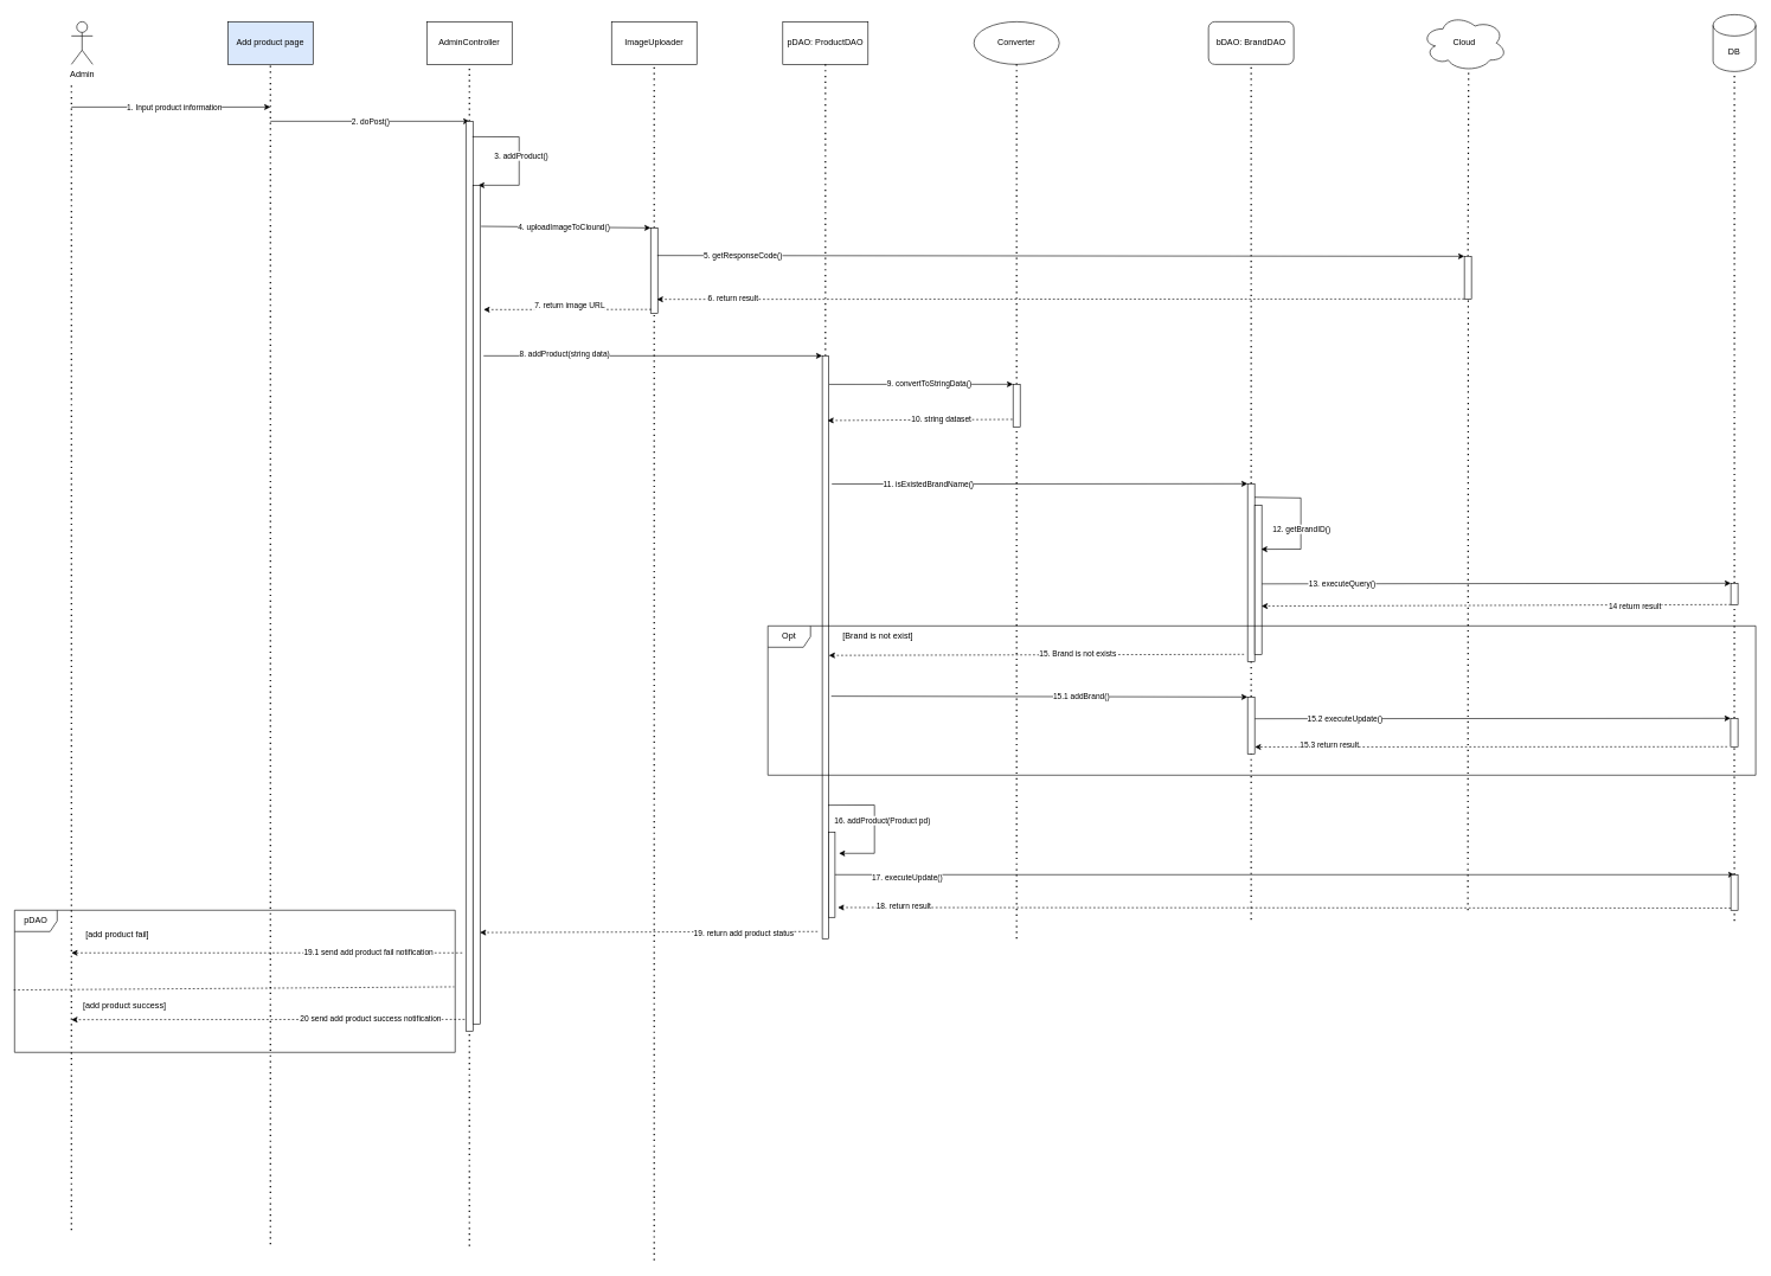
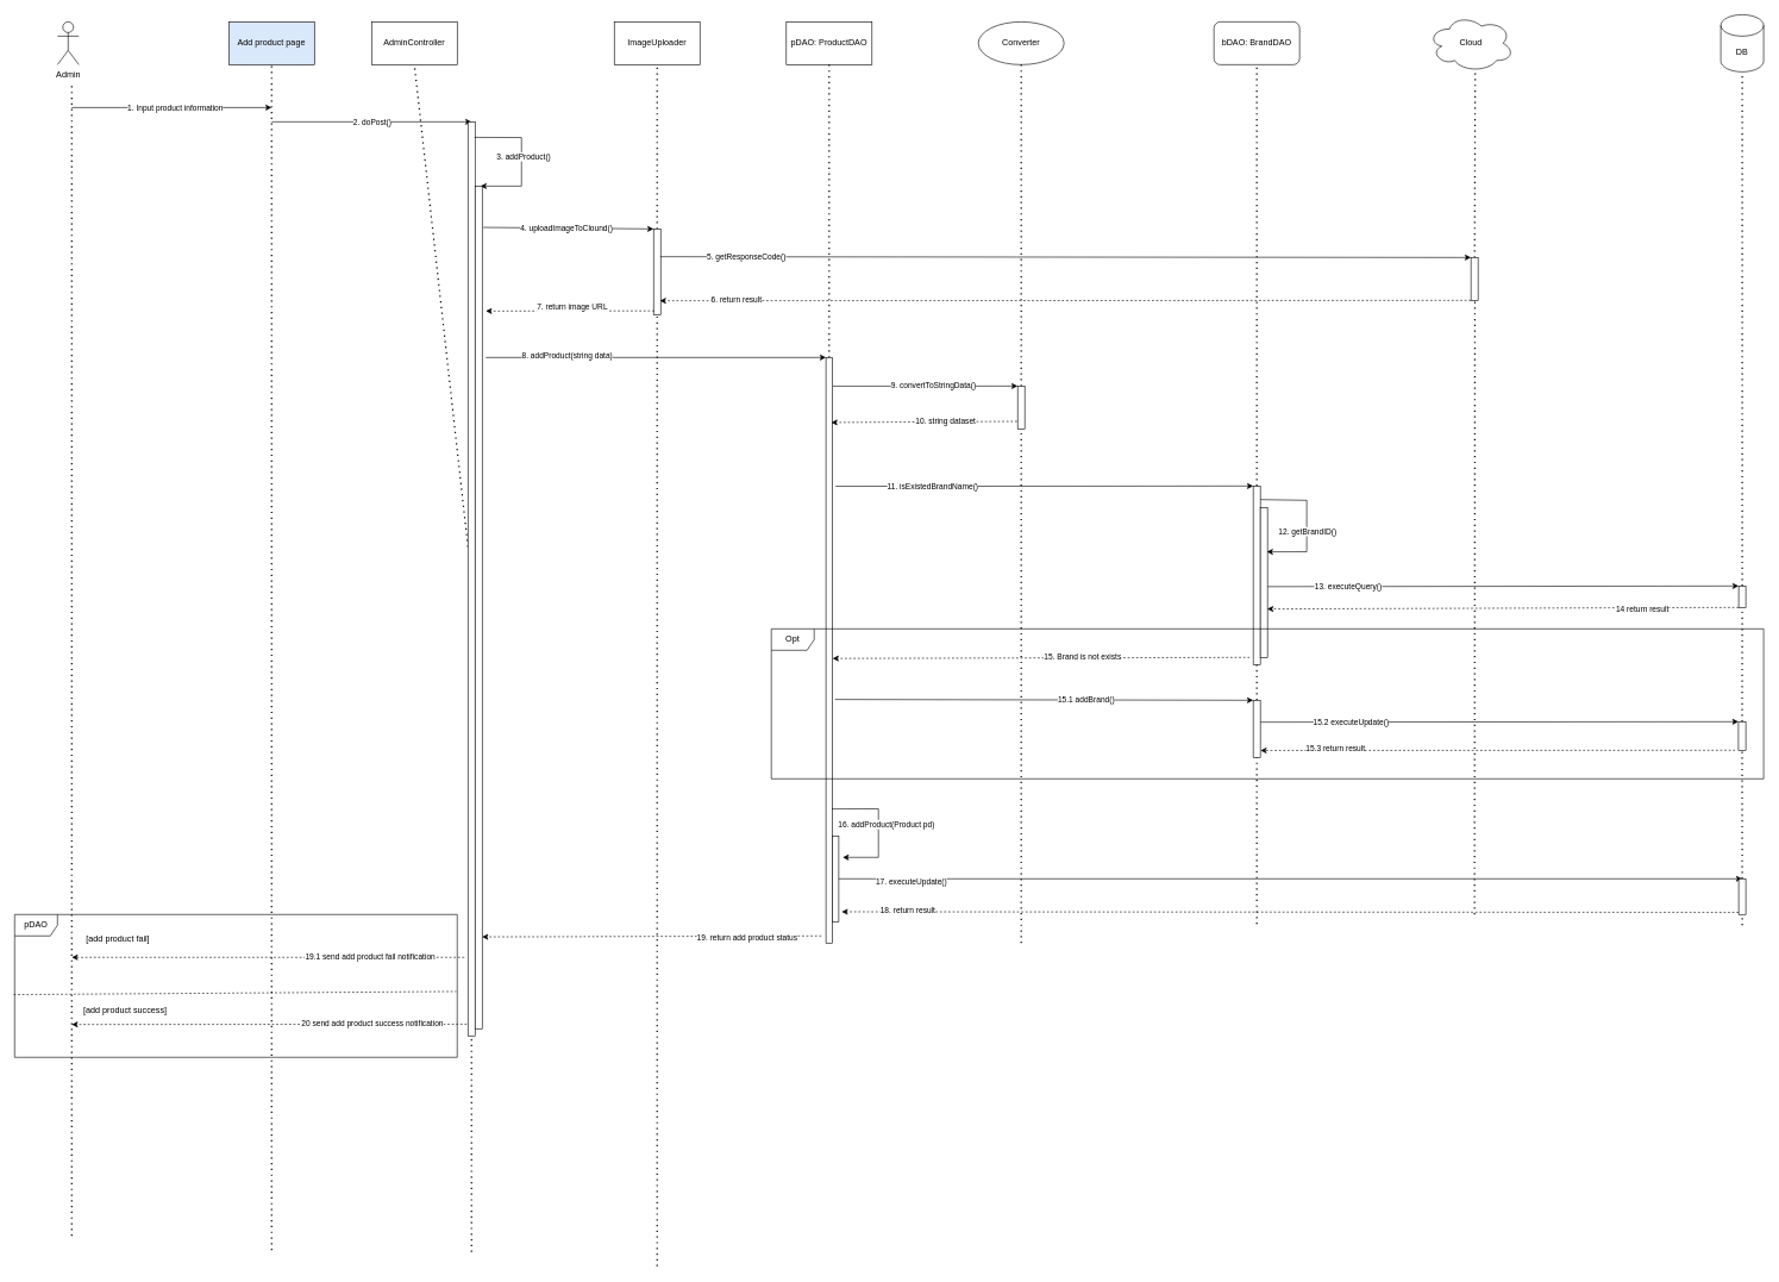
- <mxCell id="2" value="Admin" style="shape=umlActor;verticalLabelPosition=bottom;verticalAlign=top;html=1;outlineConnect=0;" vertex="1" parent="1"><mxGeometry x="100" y="30" width="30" height="60" as="geometry" /></mxCell>
+ <mxCell id="2" value="Admin" style="shape=umlActor;verticalLabelPosition=bottom;verticalAlign=top;html=1;outlineConnect=0;" vertex="1" parent="1"><mxGeometry x="80" y="30" width="30" height="60" as="geometry" /></mxCell>
- <mxCell id="6" value="AdminController" style="rounded=0;whiteSpace=wrap;html=1;" vertex="1" parent="1"><mxGeometry x="600" y="30" width="120" height="60" as="geometry" /></mxCell>
+ <mxCell id="6" value="AdminController" style="rounded=0;whiteSpace=wrap;html=1;" vertex="1" parent="1"><mxGeometry x="520" y="30" width="120" height="60" as="geometry" /></mxCell>
- <mxCell id="77" value="[Brand is not exist]" style="text;html=1;strokeColor=none;fillColor=none;align=center;verticalAlign=middle;whiteSpace=wrap;rounded=0;" vertex="1" parent="1"><mxGeometry x="1174.5" y="880" width="120" height="30" as="geometry" /></mxCell>
